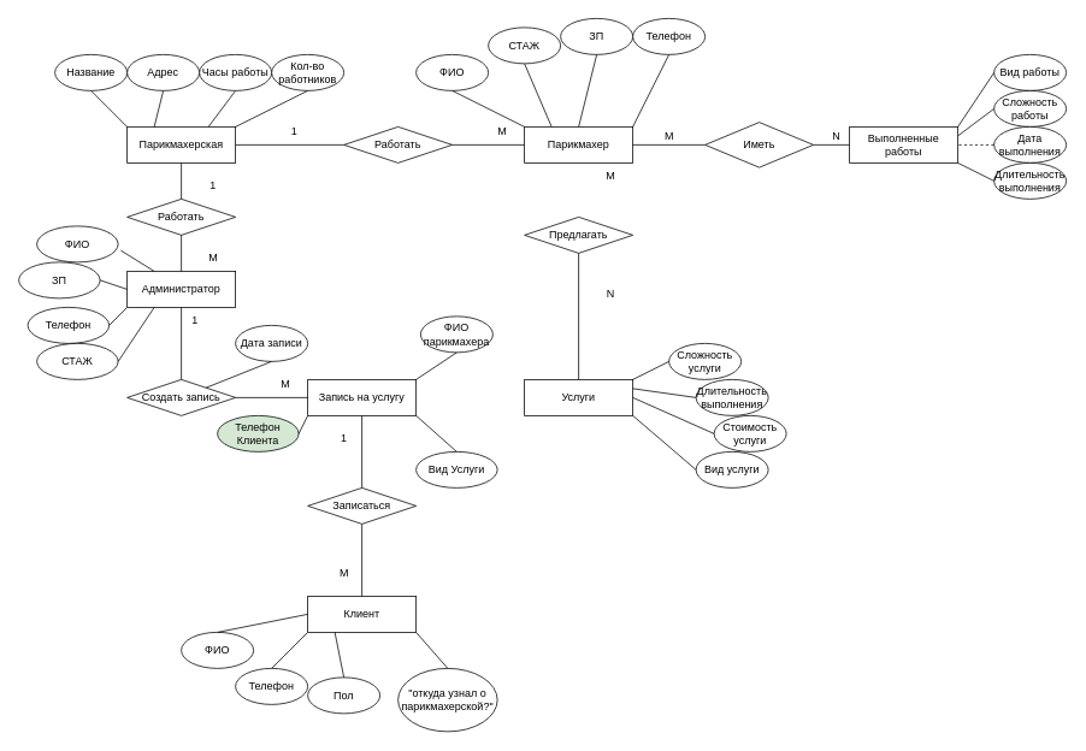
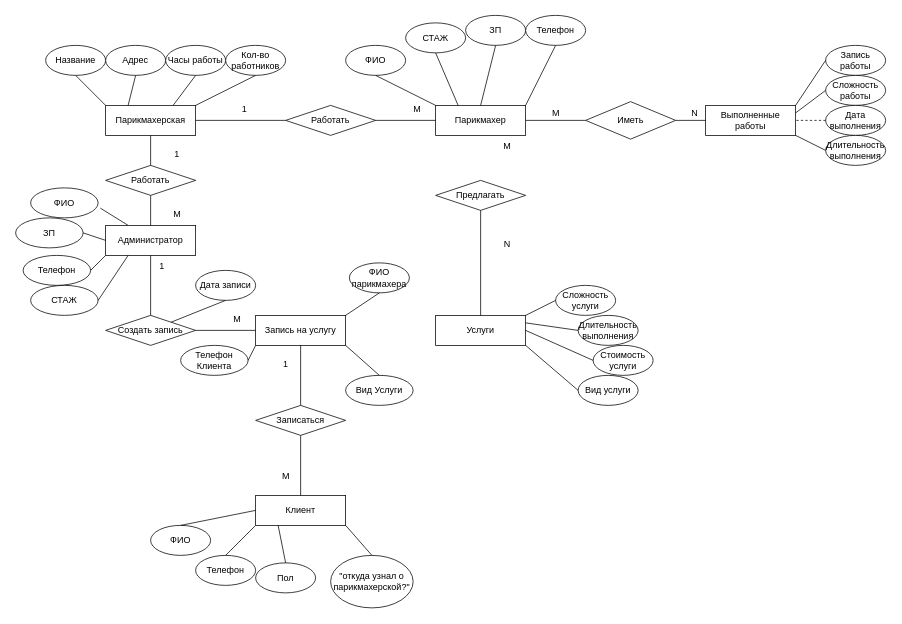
- <mxCell id="38" value="Вид работы" style="ellipse;whiteSpace=wrap;html=1;" parent="1" vertex="1"><mxGeometry x="1100" y="60" width="80" height="40" as="geometry" /></mxCell>
+ <mxCell id="38" value="Запись работы" style="ellipse;whiteSpace=wrap;html=1;" parent="1" vertex="1"><mxGeometry x="1100" y="60" width="80" height="40" as="geometry" /></mxCell>
- <mxCell id="89" value="Телефон Клиента" style="ellipse;whiteSpace=wrap;html=1;fillColor=#d5e8d4;" vertex="1" parent="1"><mxGeometry x="240" y="460" width="90" height="40" as="geometry" /></mxCell>
+ <mxCell id="89" value="Телефон Клиента" style="ellipse;whiteSpace=wrap;html=1;" vertex="1" parent="1"><mxGeometry x="240" y="460" width="90" height="40" as="geometry" /></mxCell>
